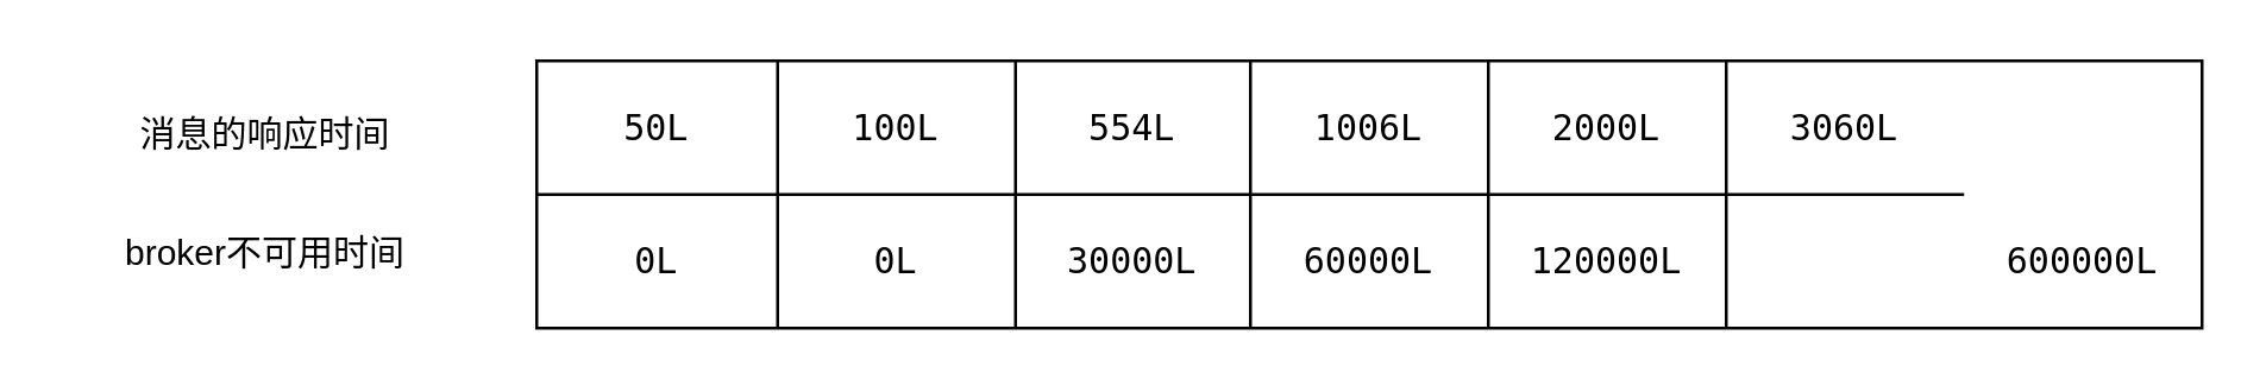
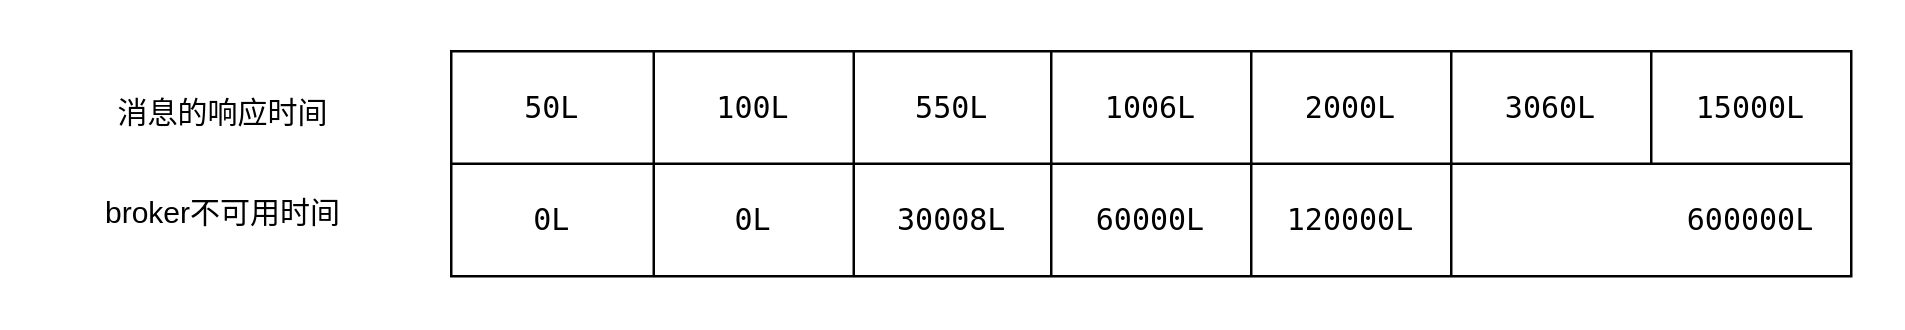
+ <mxCell id="10" value="&lt;pre&gt;15000L&lt;/pre&gt;" style="shape=partialRectangle;html=1;whiteSpace=wrap;connectable=0;fillColor=none;top=0;left=0;bottom=0;right=0;overflow=hidden;pointerEvents=1;" vertex="1" parent="3"><mxGeometry x="480" width="80" height="45" as="geometry"><mxRectangle width="80" height="45" as="alternateBounds" /></mxGeometry></mxCell>
- <mxCell id="6" value="&lt;pre&gt;554L&lt;/pre&gt;" style="shape=partialRectangle;html=1;whiteSpace=wrap;connectable=0;fillColor=none;top=0;left=0;bottom=0;right=0;overflow=hidden;pointerEvents=1;" vertex="1" parent="3"><mxGeometry x="161" width="79" height="45" as="geometry"><mxRectangle width="79" height="45" as="alternateBounds" /></mxGeometry></mxCell>
+ <mxCell id="6" value="&lt;pre&gt;550L&lt;/pre&gt;" style="shape=partialRectangle;html=1;whiteSpace=wrap;connectable=0;fillColor=none;top=0;left=0;bottom=0;right=0;overflow=hidden;pointerEvents=1;" vertex="1" parent="3"><mxGeometry x="161" width="79" height="45" as="geometry"><mxRectangle width="79" height="45" as="alternateBounds" /></mxGeometry></mxCell>
- <mxCell id="14" value="&lt;pre&gt;30000L&lt;/pre&gt;" style="shape=partialRectangle;html=1;whiteSpace=wrap;connectable=0;fillColor=none;top=0;left=0;bottom=0;right=0;overflow=hidden;pointerEvents=1;" vertex="1" parent="11"><mxGeometry x="161" width="79" height="45" as="geometry"><mxRectangle width="79" height="45" as="alternateBounds" /></mxGeometry></mxCell>
+ <mxCell id="14" value="&lt;pre&gt;30008L&lt;/pre&gt;" style="shape=partialRectangle;html=1;whiteSpace=wrap;connectable=0;fillColor=none;top=0;left=0;bottom=0;right=0;overflow=hidden;pointerEvents=1;" vertex="1" parent="11"><mxGeometry x="161" width="79" height="45" as="geometry"><mxRectangle width="79" height="45" as="alternateBounds" /></mxGeometry></mxCell>
